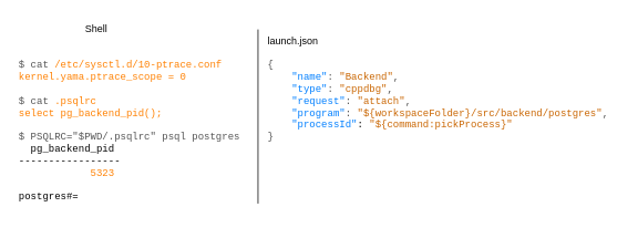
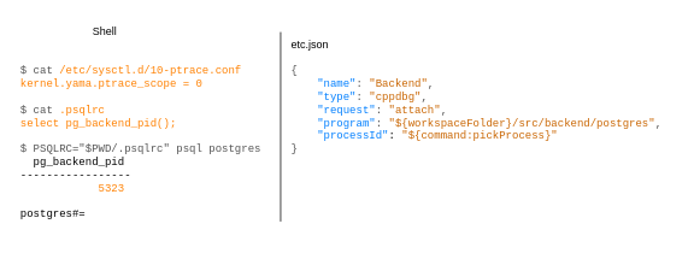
- <mxCell id="5" value="launch.json" style="text;html=1;align=left;verticalAlign=middle;whiteSpace=wrap;rounded=0;" vertex="1" parent="1"><mxGeometry x="320" y="35" width="70" height="30" as="geometry" /></mxCell>
+ <mxCell id="5" value="etc.json" style="text;html=1;align=left;verticalAlign=middle;whiteSpace=wrap;rounded=0;" vertex="1" parent="1"><mxGeometry x="320" y="35" width="70" height="30" as="geometry" /></mxCell>
